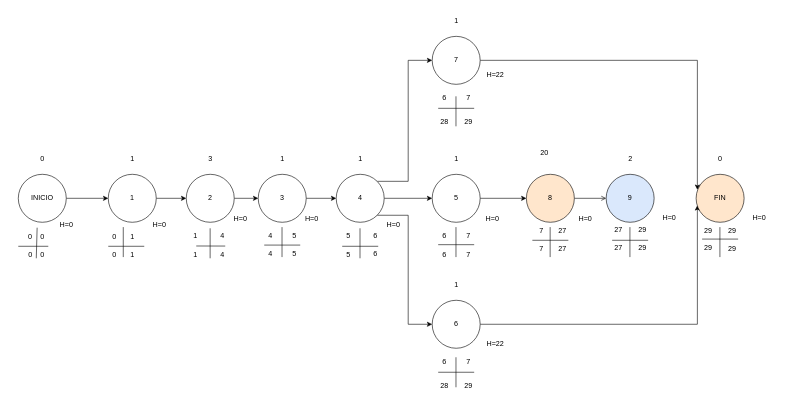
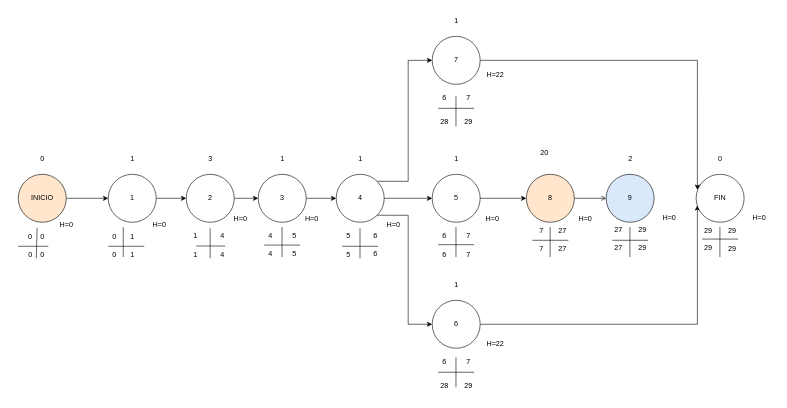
- <mxCell id="13" value="INICIO" style="ellipse;whiteSpace=wrap;html=1;aspect=fixed;" parent="1" vertex="1"><mxGeometry x="30" y="290" width="80" height="80" as="geometry" /></mxCell>
+ <mxCell id="13" value="INICIO" style="ellipse;whiteSpace=wrap;html=1;aspect=fixed;fillColor=#ffe6cc;" parent="1" vertex="1"><mxGeometry x="30" y="290" width="80" height="80" as="geometry" /></mxCell>
- <mxCell id="18" value="FIN" style="ellipse;whiteSpace=wrap;html=1;aspect=fixed;fillColor=#ffe6cc;" parent="1" vertex="1"><mxGeometry x="1160" y="290" width="80" height="80" as="geometry" /></mxCell>
+ <mxCell id="18" value="FIN" style="ellipse;whiteSpace=wrap;html=1;aspect=fixed;" parent="1" vertex="1"><mxGeometry x="1160" y="290" width="80" height="80" as="geometry" /></mxCell>
